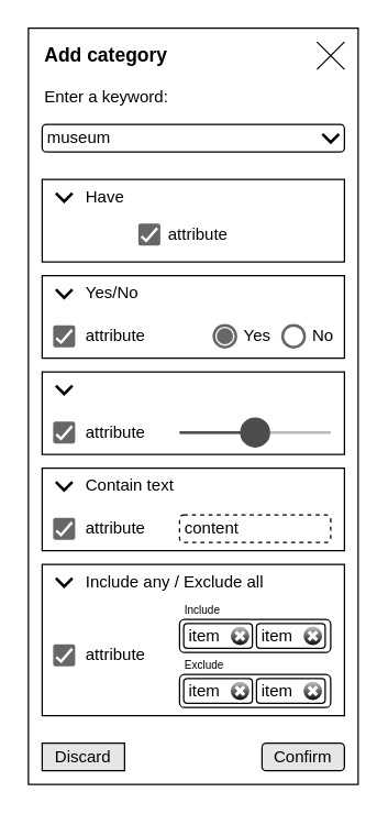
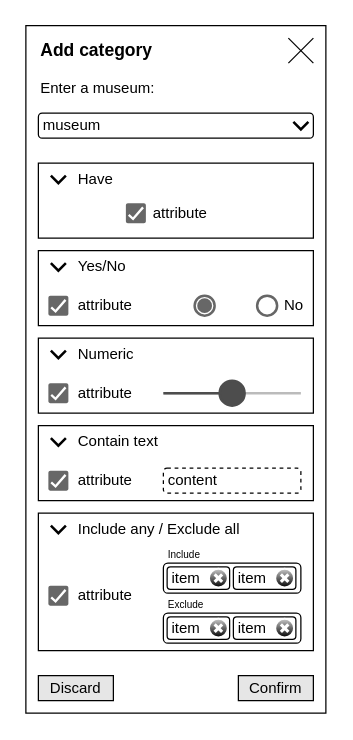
- <mxCell id="11" value="Enter a keyword:" style="text;html=1;strokeColor=none;fillColor=none;align=left;verticalAlign=middle;whiteSpace=wrap;rounded=0;fontColor=#000000;" parent="1" vertex="1"><mxGeometry x="30" y="60" width="220" height="20" as="geometry" /></mxCell>
+ <mxCell id="11" value="Enter a museum:" style="text;html=1;strokeColor=none;fillColor=none;align=left;verticalAlign=middle;whiteSpace=wrap;rounded=0;fontColor=#000000;" parent="1" vertex="1"><mxGeometry x="30" y="60" width="220" height="20" as="geometry" /></mxCell>
- <mxCell id="23" value="Yes" style="text;html=1;strokeColor=none;fillColor=none;align=left;verticalAlign=middle;whiteSpace=wrap;rounded=0;fontColor=#000000;" parent="1" vertex="1"><mxGeometry x="175" y="234" width="30" height="20" as="geometry" /></mxCell>
+ <mxCell id="27" value="Numeric" style="text;html=1;strokeColor=none;fillColor=none;align=left;verticalAlign=middle;whiteSpace=wrap;rounded=0;fontColor=#000000;" parent="1" vertex="1"><mxGeometry x="60" y="273" width="180" height="20" as="geometry" /></mxCell>
- <mxCell id="10" value="Confirm" style="rounded=1;whiteSpace=wrap;html=1;fontColor=#000000;fontStyle=0;fillColor=#E6E6E6;" parent="1" vertex="1"><mxGeometry x="190" y="540" width="60" height="20" as="geometry" /></mxCell>
+ <mxCell id="10" value="Confirm" style="whiteSpace=wrap;html=1;fontColor=#000000;fontStyle=0;fillColor=#E6E6E6;rounded=0;" parent="1" vertex="1"><mxGeometry x="190" y="540" width="60" height="20" as="geometry" /></mxCell>
